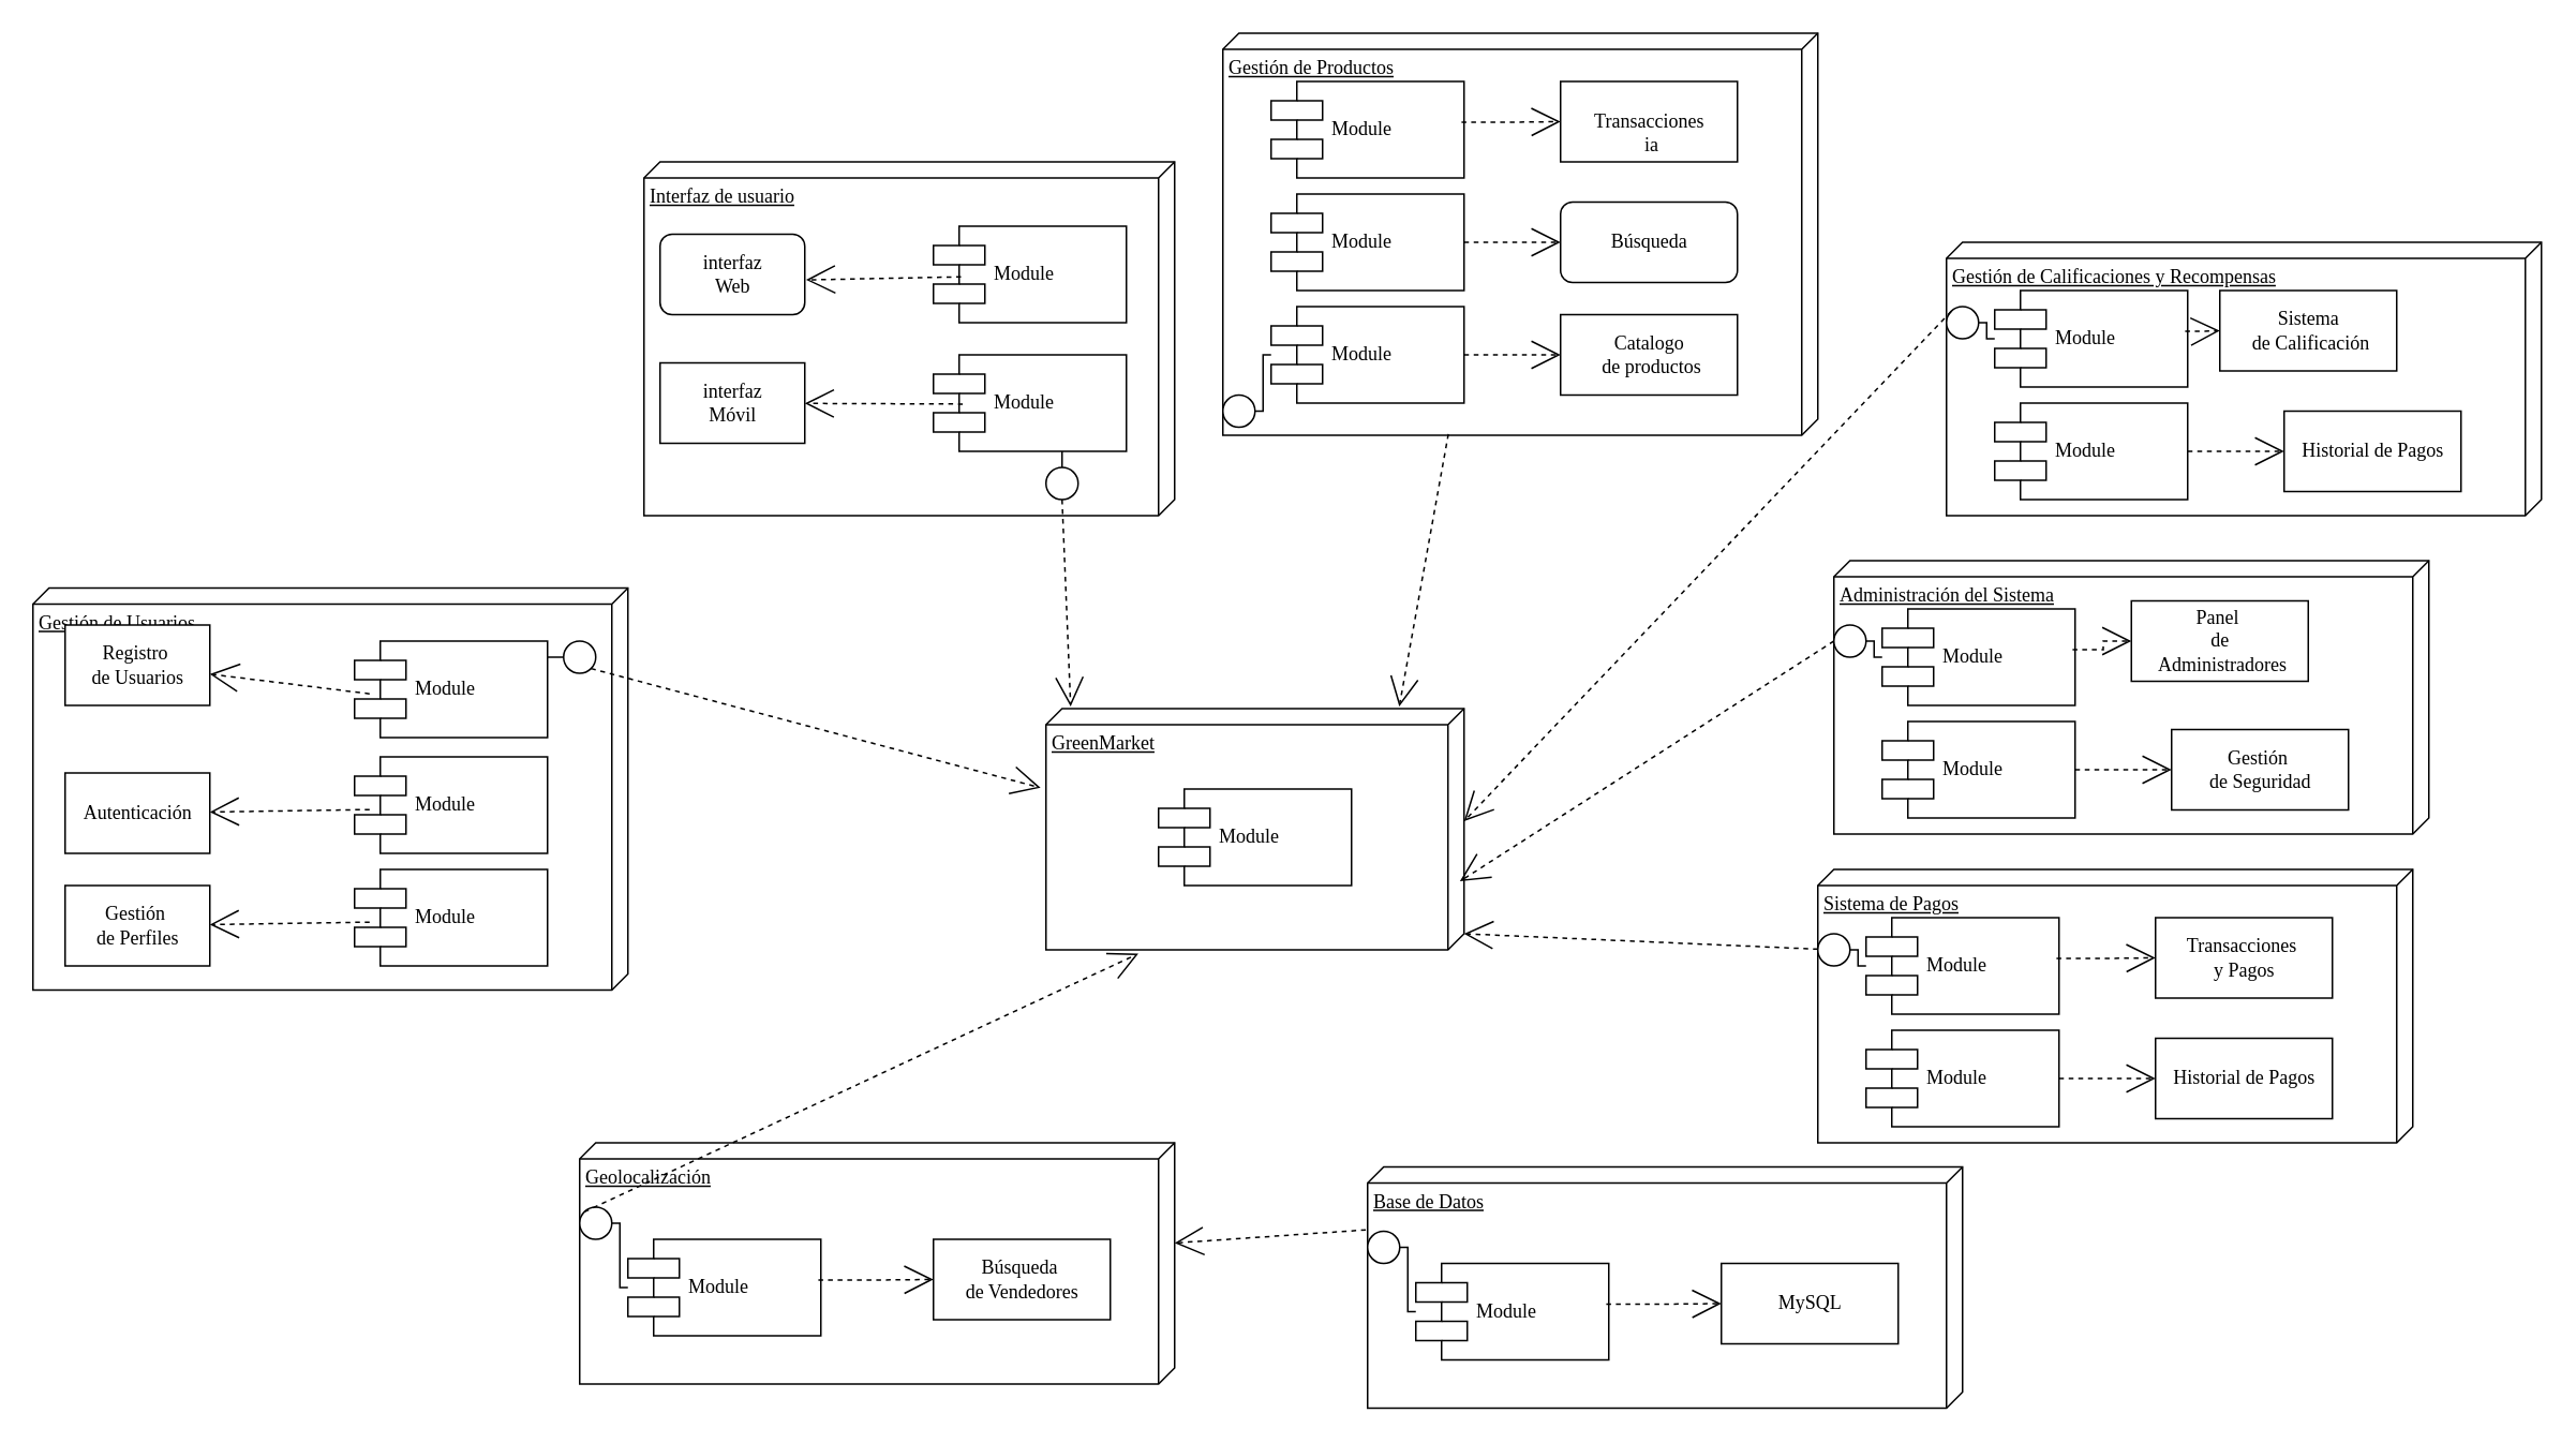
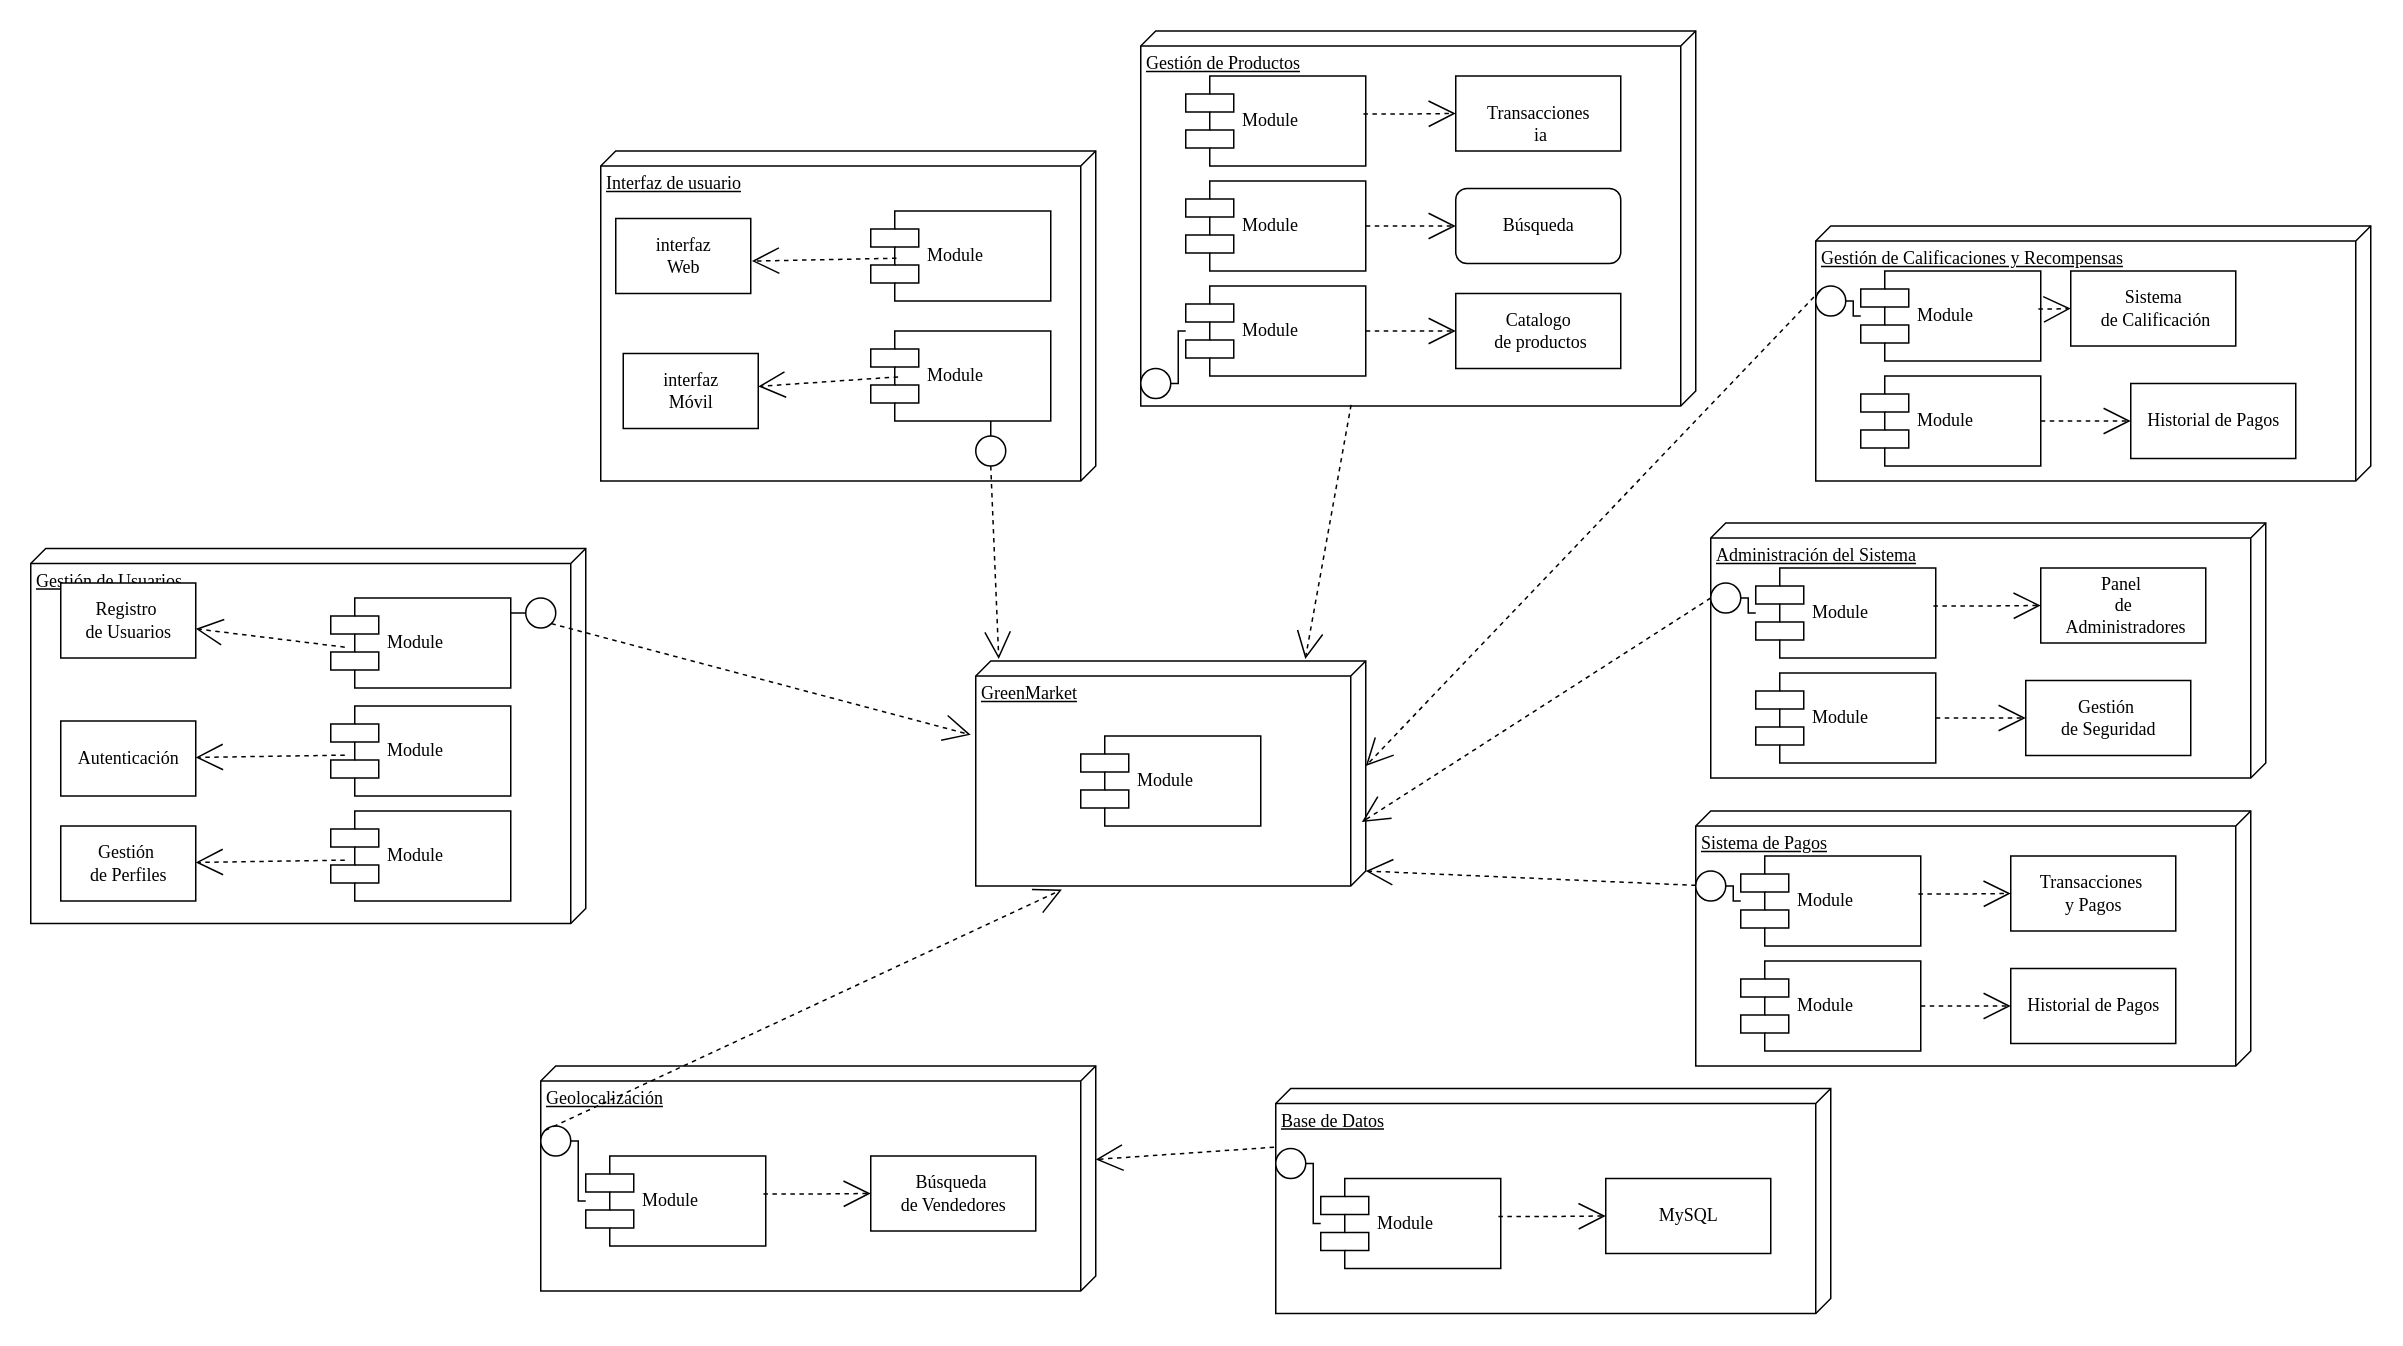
- <mxCell id="18" value="interfaz&lt;br&gt;&lt;div&gt;Web&lt;/div&gt;" style="html=1;shadow=0;comic=0;labelBackgroundColor=none;strokeWidth=1;fontFamily=Verdana;fontSize=12;align=center;rounded=1;" vertex="1" parent="1"><mxGeometry x="410" y="145" width="90" height="50" as="geometry" /></mxCell>
+ <mxCell id="18" value="interfaz&lt;br&gt;&lt;div&gt;Web&lt;/div&gt;" style="html=1;rounded=0;shadow=0;comic=0;labelBackgroundColor=none;strokeWidth=1;fontFamily=Verdana;fontSize=12;align=center;" vertex="1" parent="1"><mxGeometry x="410" y="145" width="90" height="50" as="geometry" /></mxCell>
- <mxCell id="21" value="interfaz&lt;br&gt;&lt;div&gt;Móvil&lt;/div&gt;" style="html=1;rounded=0;shadow=0;comic=0;labelBackgroundColor=none;strokeWidth=1;fontFamily=Verdana;fontSize=12;align=center;" vertex="1" parent="1"><mxGeometry x="410" y="225" width="90" height="50" as="geometry" /></mxCell>
+ <mxCell id="21" value="interfaz&lt;br&gt;&lt;div&gt;Móvil&lt;/div&gt;" style="html=1;rounded=0;shadow=0;comic=0;labelBackgroundColor=none;strokeWidth=1;fontFamily=Verdana;fontSize=12;align=center;" vertex="1" parent="1"><mxGeometry x="415" y="235" width="90" height="50" as="geometry" /></mxCell>
- <mxCell id="78" value="&lt;div&gt;Panel&amp;nbsp;&lt;/div&gt;&lt;div&gt;de&lt;/div&gt;&lt;div&gt;&amp;nbsp;Administradores&lt;br&gt;&lt;/div&gt;" style="html=1;rounded=0;shadow=0;comic=0;labelBackgroundColor=none;strokeWidth=1;fontFamily=Verdana;fontSize=12;align=center;" vertex="1" parent="1"><mxGeometry x="1325" y="373" width="110" height="50" as="geometry" /></mxCell>
+ <mxCell id="78" value="&lt;div&gt;Panel&amp;nbsp;&lt;/div&gt;&lt;div&gt;de&lt;/div&gt;&lt;div&gt;&amp;nbsp;Administradores&lt;br&gt;&lt;/div&gt;" style="html=1;rounded=0;shadow=0;comic=0;labelBackgroundColor=none;strokeWidth=1;fontFamily=Verdana;fontSize=12;align=center;" vertex="1" parent="1"><mxGeometry x="1360" y="378" width="110" height="50" as="geometry" /></mxCell>
